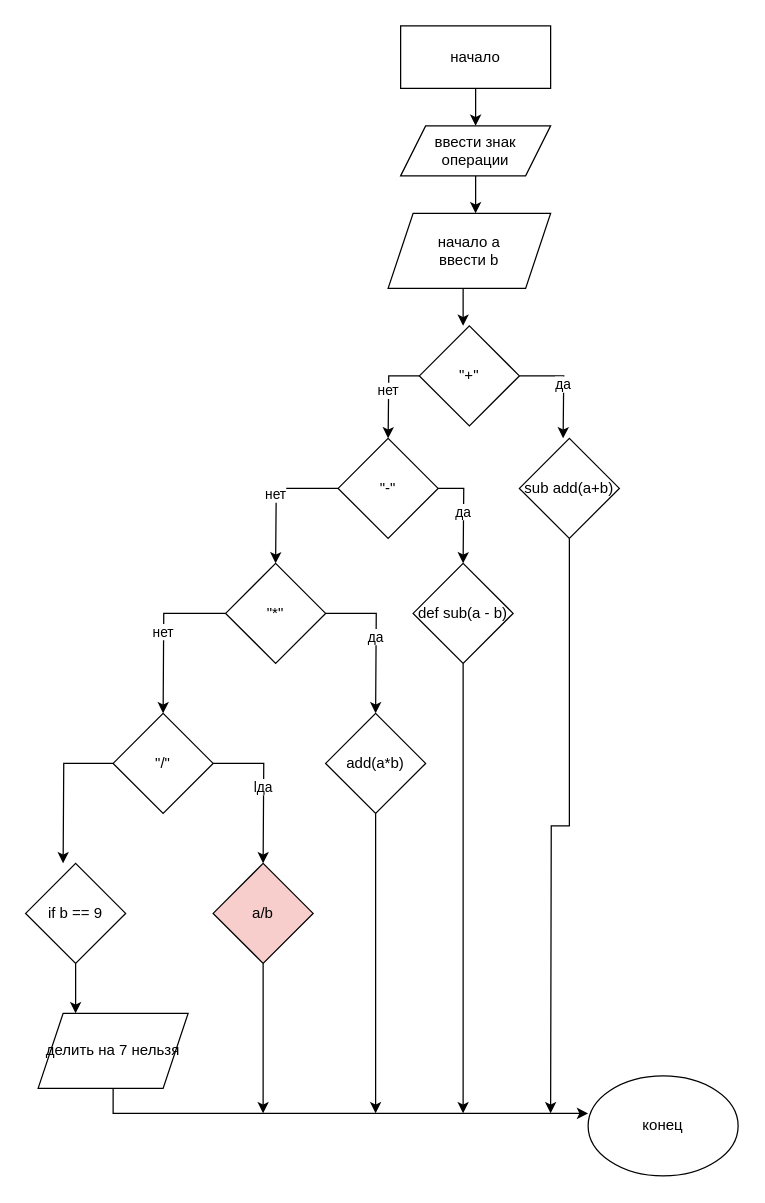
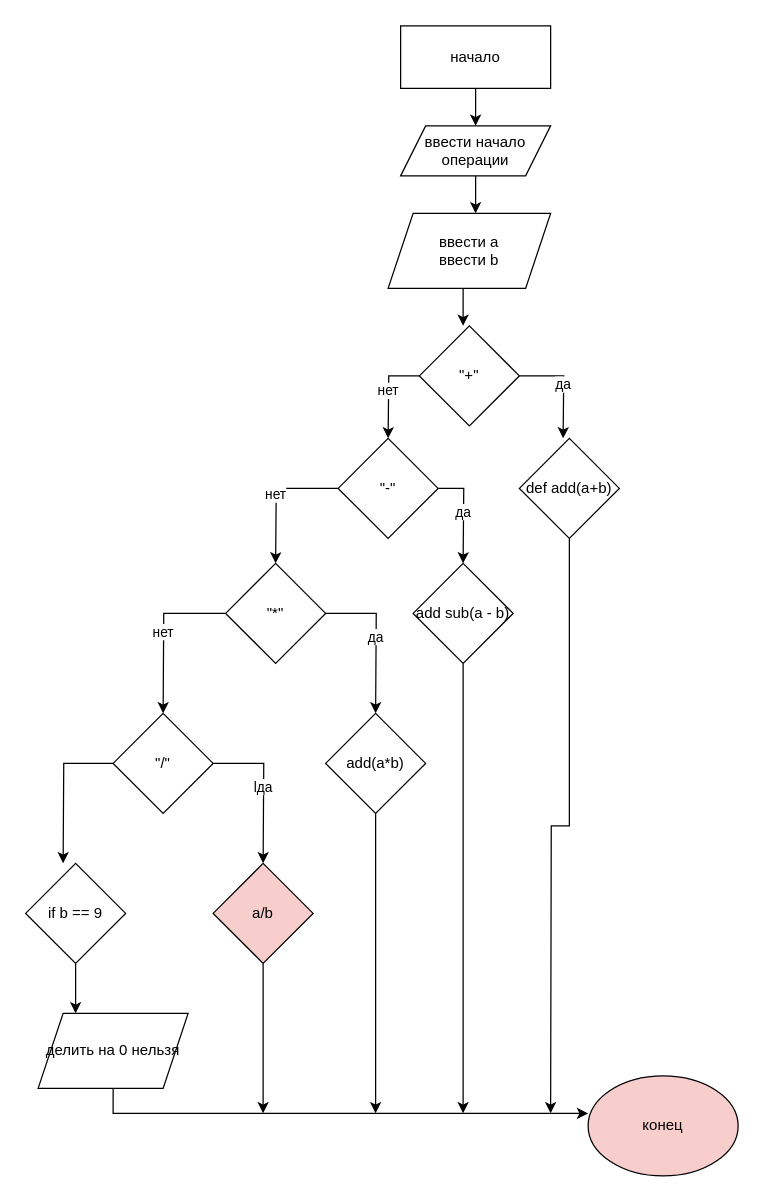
- <mxCell id="5" value="ввести знак операции" style="shape=parallelogram;perimeter=parallelogramPerimeter;whiteSpace=wrap;html=1;fixedSize=1;" vertex="1" parent="1"><mxGeometry x="320" y="100" width="120" height="40" as="geometry" /></mxCell>
+ <mxCell id="5" value="ввести начало операции" style="shape=parallelogram;perimeter=parallelogramPerimeter;whiteSpace=wrap;html=1;fixedSize=1;" vertex="1" parent="1"><mxGeometry x="320" y="100" width="120" height="40" as="geometry" /></mxCell>
- <mxCell id="7" value="начало a&lt;br&gt;ввести b" style="shape=parallelogram;perimeter=parallelogramPerimeter;whiteSpace=wrap;html=1;fixedSize=1;" vertex="1" parent="1"><mxGeometry x="310" y="170" width="130" height="60" as="geometry" /></mxCell>
+ <mxCell id="7" value="ввести a&lt;br&gt;ввести b" style="shape=parallelogram;perimeter=parallelogramPerimeter;whiteSpace=wrap;html=1;fixedSize=1;" vertex="1" parent="1"><mxGeometry x="310" y="170" width="130" height="60" as="geometry" /></mxCell>
- <mxCell id="12" value="sub add(a+b)" style="rhombus;whiteSpace=wrap;html=1;" vertex="1" parent="1"><mxGeometry x="415" y="350" width="80" height="80" as="geometry" /></mxCell>
+ <mxCell id="12" value="def add(a+b)" style="rhombus;whiteSpace=wrap;html=1;" vertex="1" parent="1"><mxGeometry x="415" y="350" width="80" height="80" as="geometry" /></mxCell>
- <mxCell id="17" value="def sub(a - b)" style="rhombus;whiteSpace=wrap;html=1;" vertex="1" parent="1"><mxGeometry x="330" y="450" width="80" height="80" as="geometry" /></mxCell>
+ <mxCell id="17" value="add sub(a - b)" style="rhombus;whiteSpace=wrap;html=1;" vertex="1" parent="1"><mxGeometry x="330" y="450" width="80" height="80" as="geometry" /></mxCell>
- <mxCell id="31" value="делить на 7 нельзя" style="shape=parallelogram;perimeter=parallelogramPerimeter;whiteSpace=wrap;html=1;fixedSize=1;" vertex="1" parent="1"><mxGeometry x="30" y="810" width="120" height="60" as="geometry" /></mxCell>
+ <mxCell id="31" value="делить на 0 нельзя" style="shape=parallelogram;perimeter=parallelogramPerimeter;whiteSpace=wrap;html=1;fixedSize=1;" vertex="1" parent="1"><mxGeometry x="30" y="810" width="120" height="60" as="geometry" /></mxCell>
- <mxCell id="32" value="конец" style="ellipse;whiteSpace=wrap;html=1;" vertex="1" parent="1"><mxGeometry x="470" y="860" width="120" height="80" as="geometry" /></mxCell>
+ <mxCell id="32" value="конец" style="ellipse;whiteSpace=wrap;html=1;fillColor=#f8cecc;" vertex="1" parent="1"><mxGeometry x="470" y="860" width="120" height="80" as="geometry" /></mxCell>
